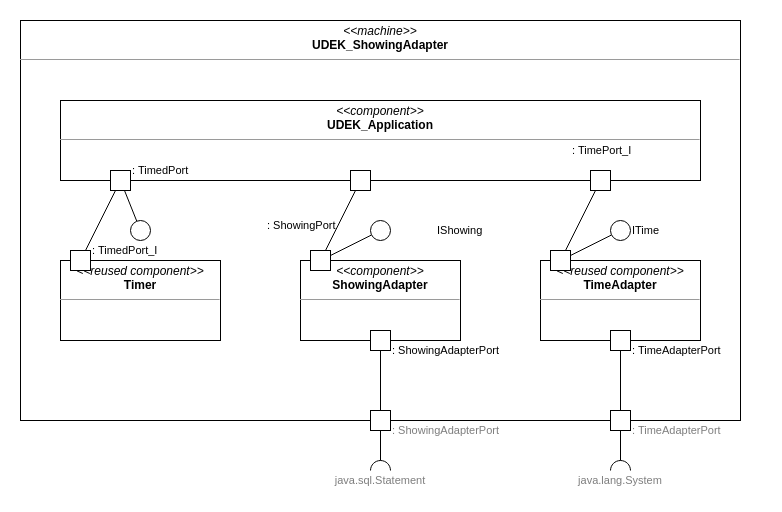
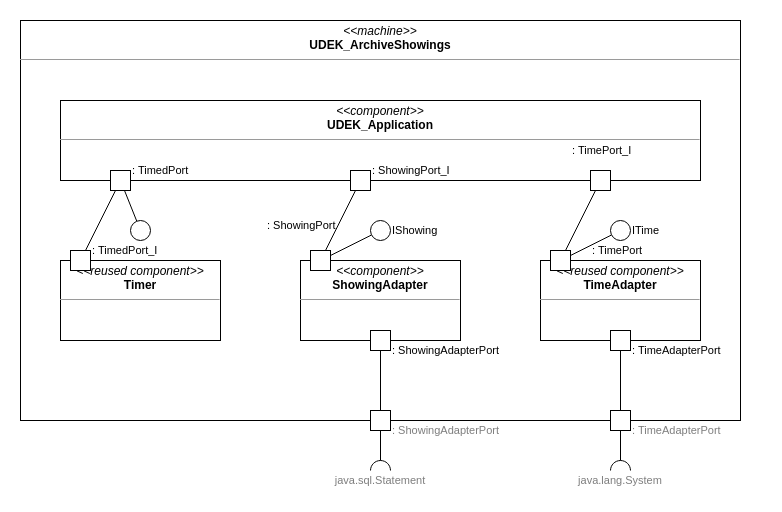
- <mxCell id="2" value="&lt;p style=&quot;margin: 0px ; margin-top: 4px ; text-align: center&quot;&gt;&lt;i&gt;&amp;lt;&amp;lt;machine&amp;gt;&amp;gt;&lt;/i&gt;&lt;br&gt;&lt;b&gt;UDEK_ShowingAdapter&lt;/b&gt;&lt;/p&gt;&lt;hr size=&quot;1&quot;&gt;&lt;p style=&quot;margin: 0px ; margin-left: 4px&quot;&gt;&lt;/p&gt;&lt;p style=&quot;margin: 0px ; margin-left: 4px&quot;&gt;&lt;br&gt;&lt;/p&gt;" style="verticalAlign=top;align=left;overflow=fill;fontSize=12;fontFamily=Helvetica;html=1;rounded=0;shadow=0;glass=0;comic=0;sketch=0;pointerEvents=1;fontColor=default;gradientColor=none;container=0;" vertex="1" parent="1"><mxGeometry x="20" y="20" width="720" height="400" as="geometry" /></mxCell>
+ <mxCell id="2" value="&lt;p style=&quot;margin: 0px ; margin-top: 4px ; text-align: center&quot;&gt;&lt;i&gt;&amp;lt;&amp;lt;machine&amp;gt;&amp;gt;&lt;/i&gt;&lt;br&gt;&lt;b&gt;UDEK_ArchiveShowings&lt;/b&gt;&lt;/p&gt;&lt;hr size=&quot;1&quot;&gt;&lt;p style=&quot;margin: 0px ; margin-left: 4px&quot;&gt;&lt;/p&gt;&lt;p style=&quot;margin: 0px ; margin-left: 4px&quot;&gt;&lt;br&gt;&lt;/p&gt;" style="verticalAlign=top;align=left;overflow=fill;fontSize=12;fontFamily=Helvetica;html=1;rounded=0;shadow=0;glass=0;comic=0;sketch=0;pointerEvents=1;fontColor=default;gradientColor=none;container=0;" vertex="1" parent="1"><mxGeometry x="20" y="20" width="720" height="400" as="geometry" /></mxCell>
+ <mxCell id="23" value=": ShowingPort_I" style="text;html=1;strokeColor=none;fillColor=none;align=left;verticalAlign=middle;whiteSpace=wrap;rounded=0;fontFamily=Helvetica;fontSize=11;fontColor=default;container=0;" vertex="1" parent="5"><mxGeometry x="310" y="60" width="90" height="20" as="geometry" /></mxCell>
- <mxCell id="15" value="IShowing" style="text;html=1;strokeColor=none;fillColor=none;align=left;verticalAlign=middle;whiteSpace=wrap;rounded=0;fontFamily=Helvetica;fontSize=11;fontColor=default;container=0;" vertex="1" parent="5"><mxGeometry x="375" y="120" width="100" height="20" as="geometry" /></mxCell>
+ <mxCell id="15" value="IShowing" style="text;html=1;strokeColor=none;fillColor=none;align=left;verticalAlign=middle;whiteSpace=wrap;rounded=0;fontFamily=Helvetica;fontSize=11;fontColor=default;container=0;" vertex="1" parent="5"><mxGeometry x="330" y="120" width="100" height="20" as="geometry" /></mxCell>
+ <mxCell id="35" value=": TimePort" style="text;html=1;strokeColor=none;fillColor=none;align=left;verticalAlign=middle;whiteSpace=wrap;rounded=0;fontFamily=Helvetica;fontSize=11;fontColor=default;container=0;" vertex="1" parent="5"><mxGeometry x="530" y="140" width="90" height="20" as="geometry" /></mxCell>
